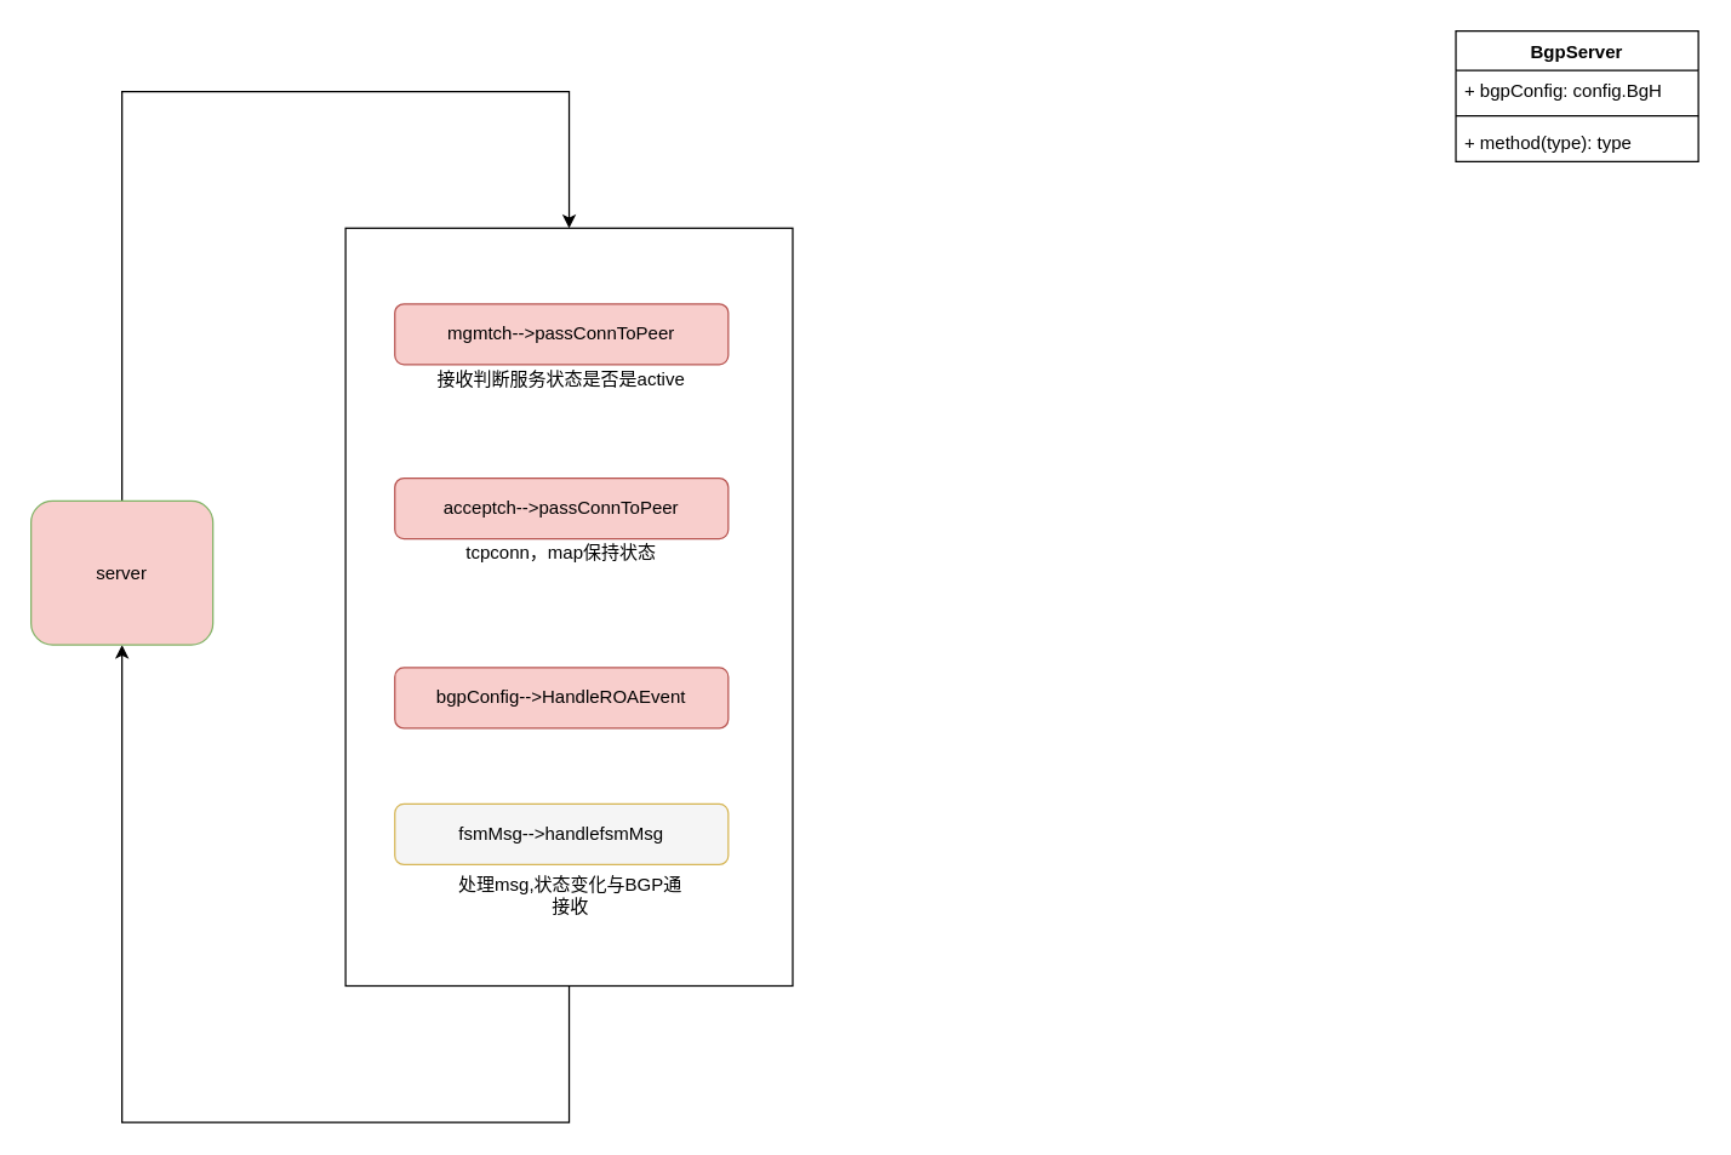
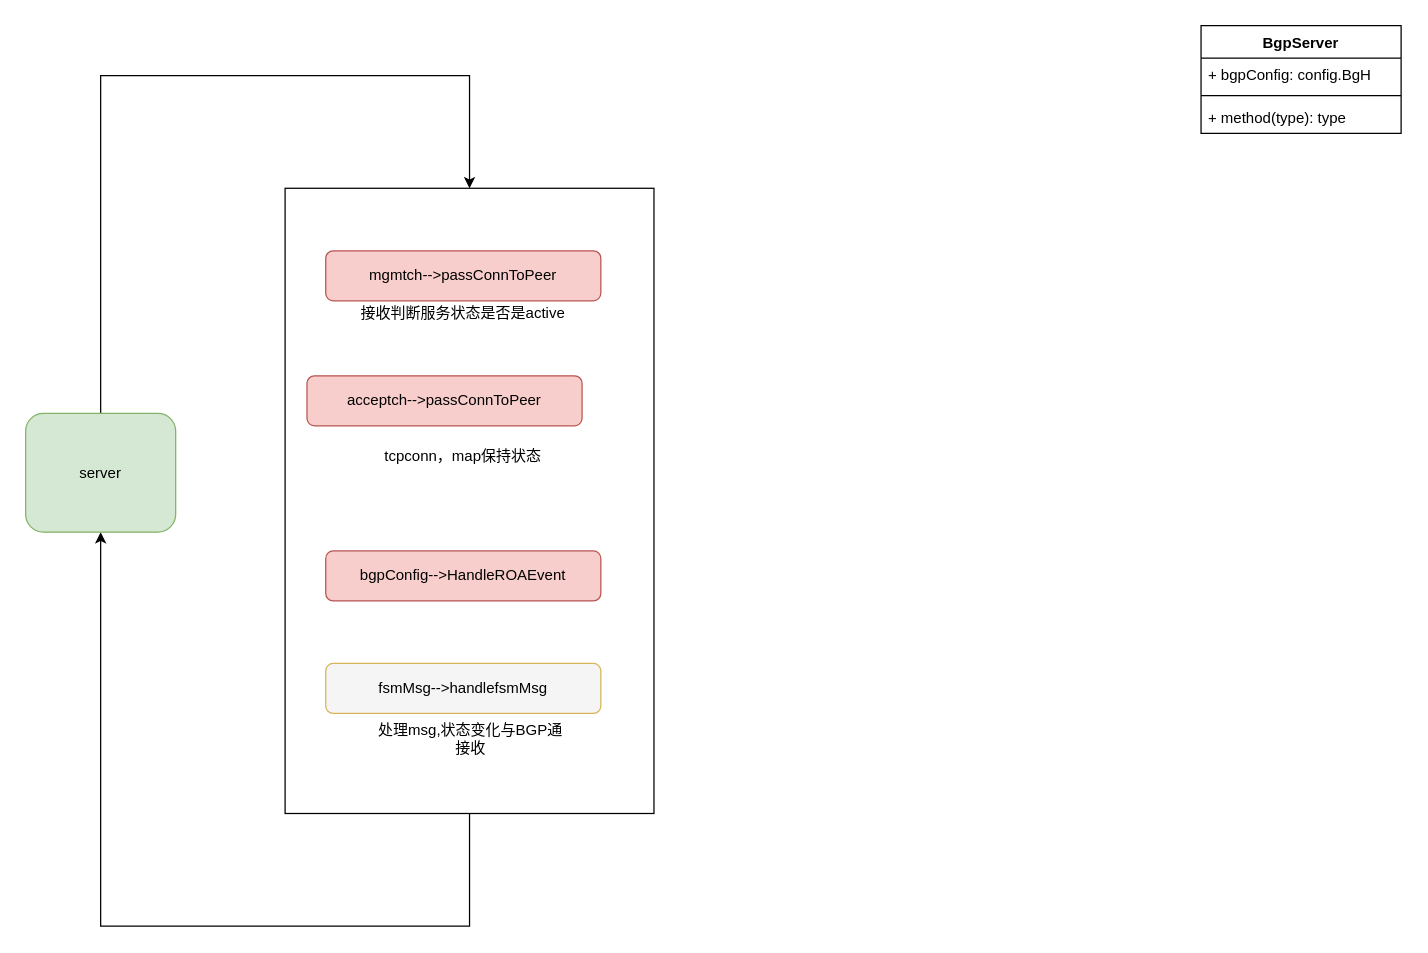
- <mxCell id="7" value="acceptch--&amp;gt;passConnToPeer" style="rounded=1;whiteSpace=wrap;html=1;fillColor=#f8cecc;strokeColor=#b85450;" vertex="1" parent="1"><mxGeometry x="260" y="315" width="220" height="40" as="geometry" /></mxCell>
+ <mxCell id="7" value="acceptch--&amp;gt;passConnToPeer" style="rounded=1;whiteSpace=wrap;html=1;fillColor=#f8cecc;strokeColor=#b85450;" vertex="1" parent="1"><mxGeometry x="245" y="300" width="220" height="40" as="geometry" /></mxCell>
- <mxCell id="5" value="server" style="rounded=1;whiteSpace=wrap;html=1;fillColor=#f8cecc;strokeColor=#82b366;" vertex="1" parent="1"><mxGeometry x="20" y="330" width="120" height="95" as="geometry" /></mxCell>
+ <mxCell id="5" value="server" style="rounded=1;whiteSpace=wrap;html=1;fillColor=#d5e8d4;strokeColor=#82b366;" vertex="1" parent="1"><mxGeometry x="20" y="330" width="120" height="95" as="geometry" /></mxCell>
